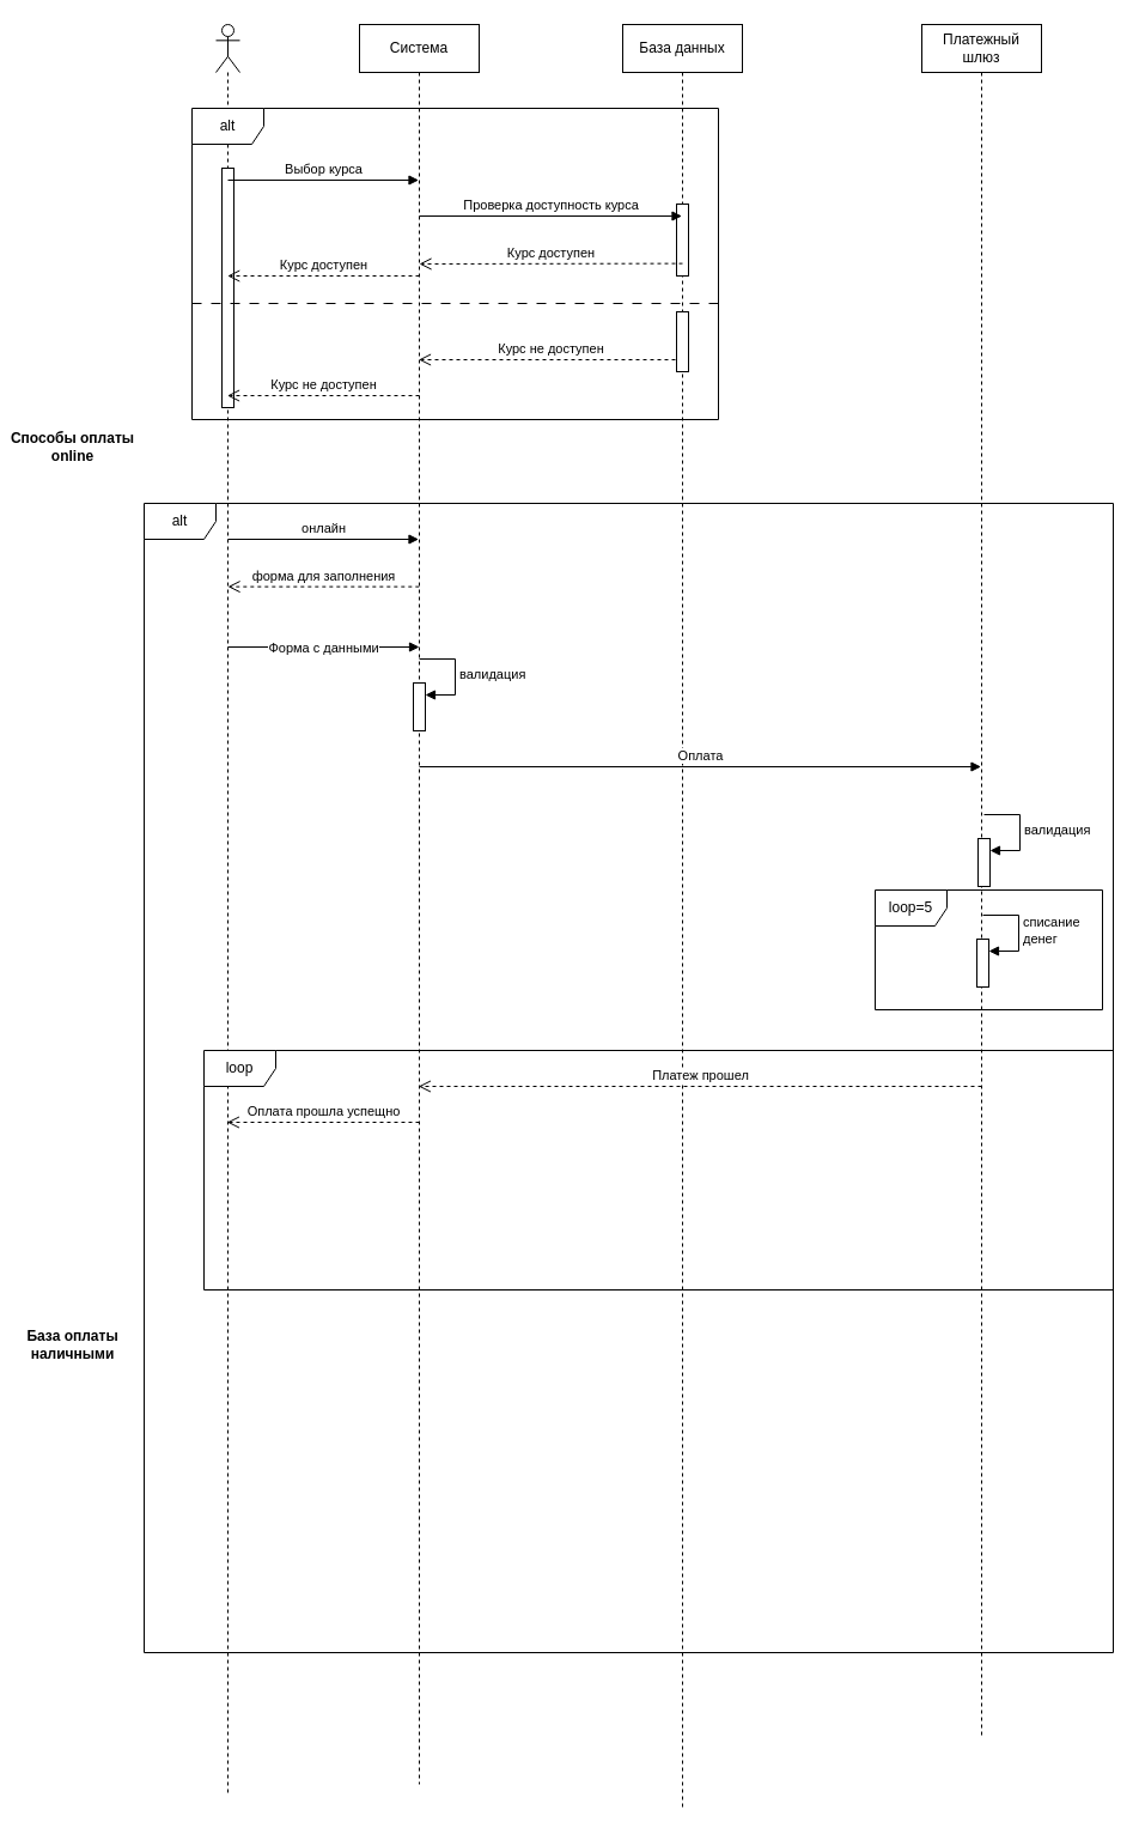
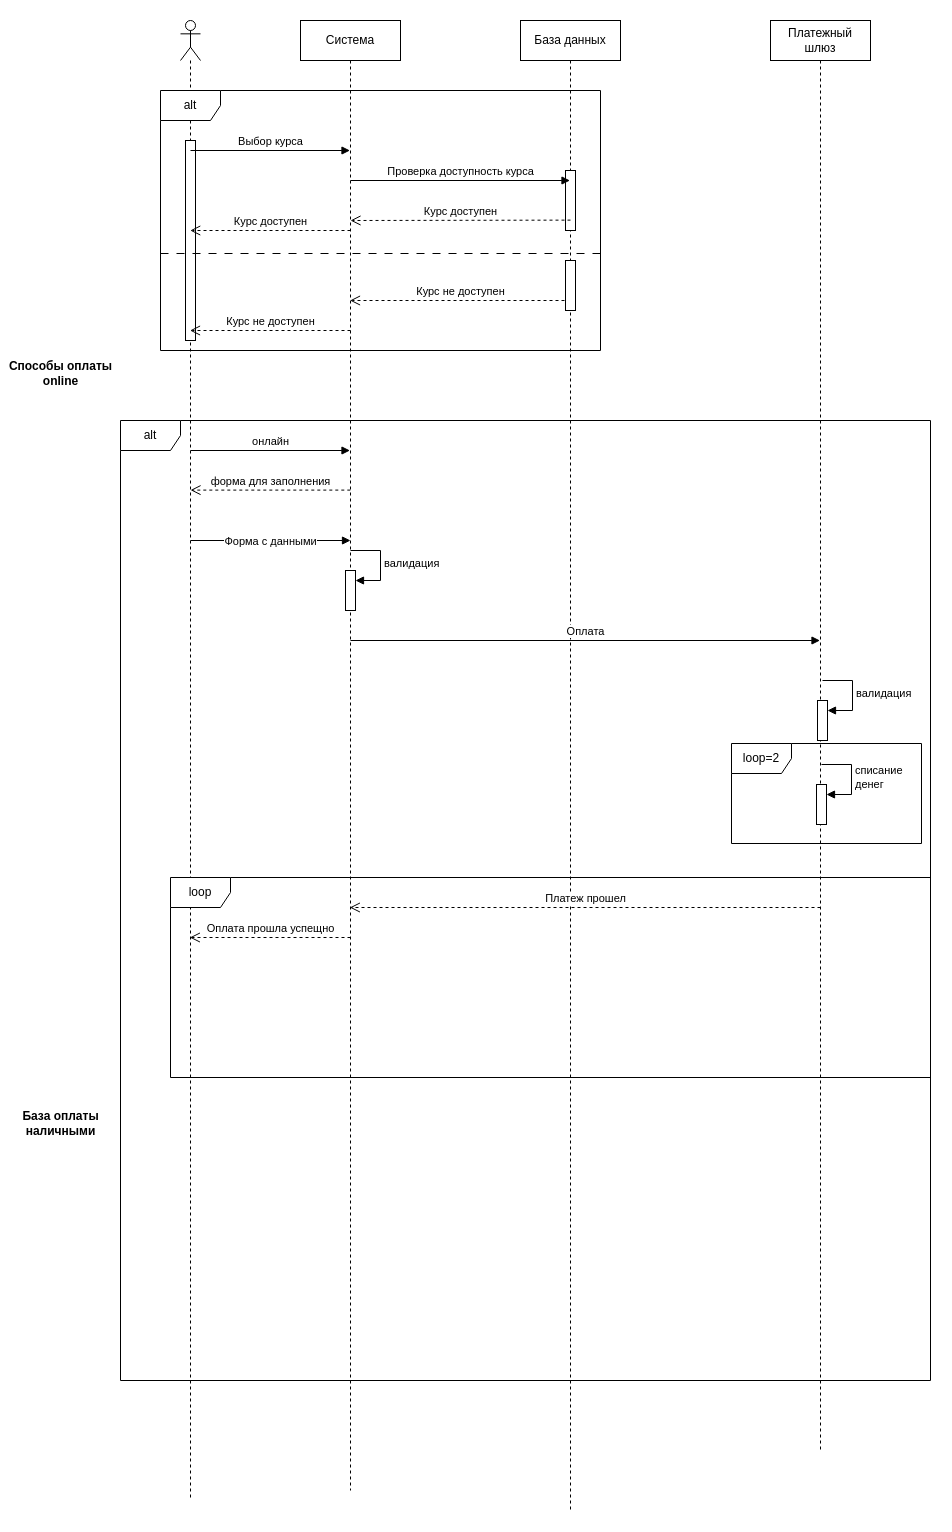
- <mxCell id="33" value="loop=5" style="shape=umlFrame;whiteSpace=wrap;html=1;pointerEvents=0;" vertex="1" parent="1"><mxGeometry x="731" y="743" width="190" height="100" as="geometry" /></mxCell>
+ <mxCell id="33" value="loop=2" style="shape=umlFrame;whiteSpace=wrap;html=1;pointerEvents=0;" vertex="1" parent="1"><mxGeometry x="731" y="743" width="190" height="100" as="geometry" /></mxCell>
